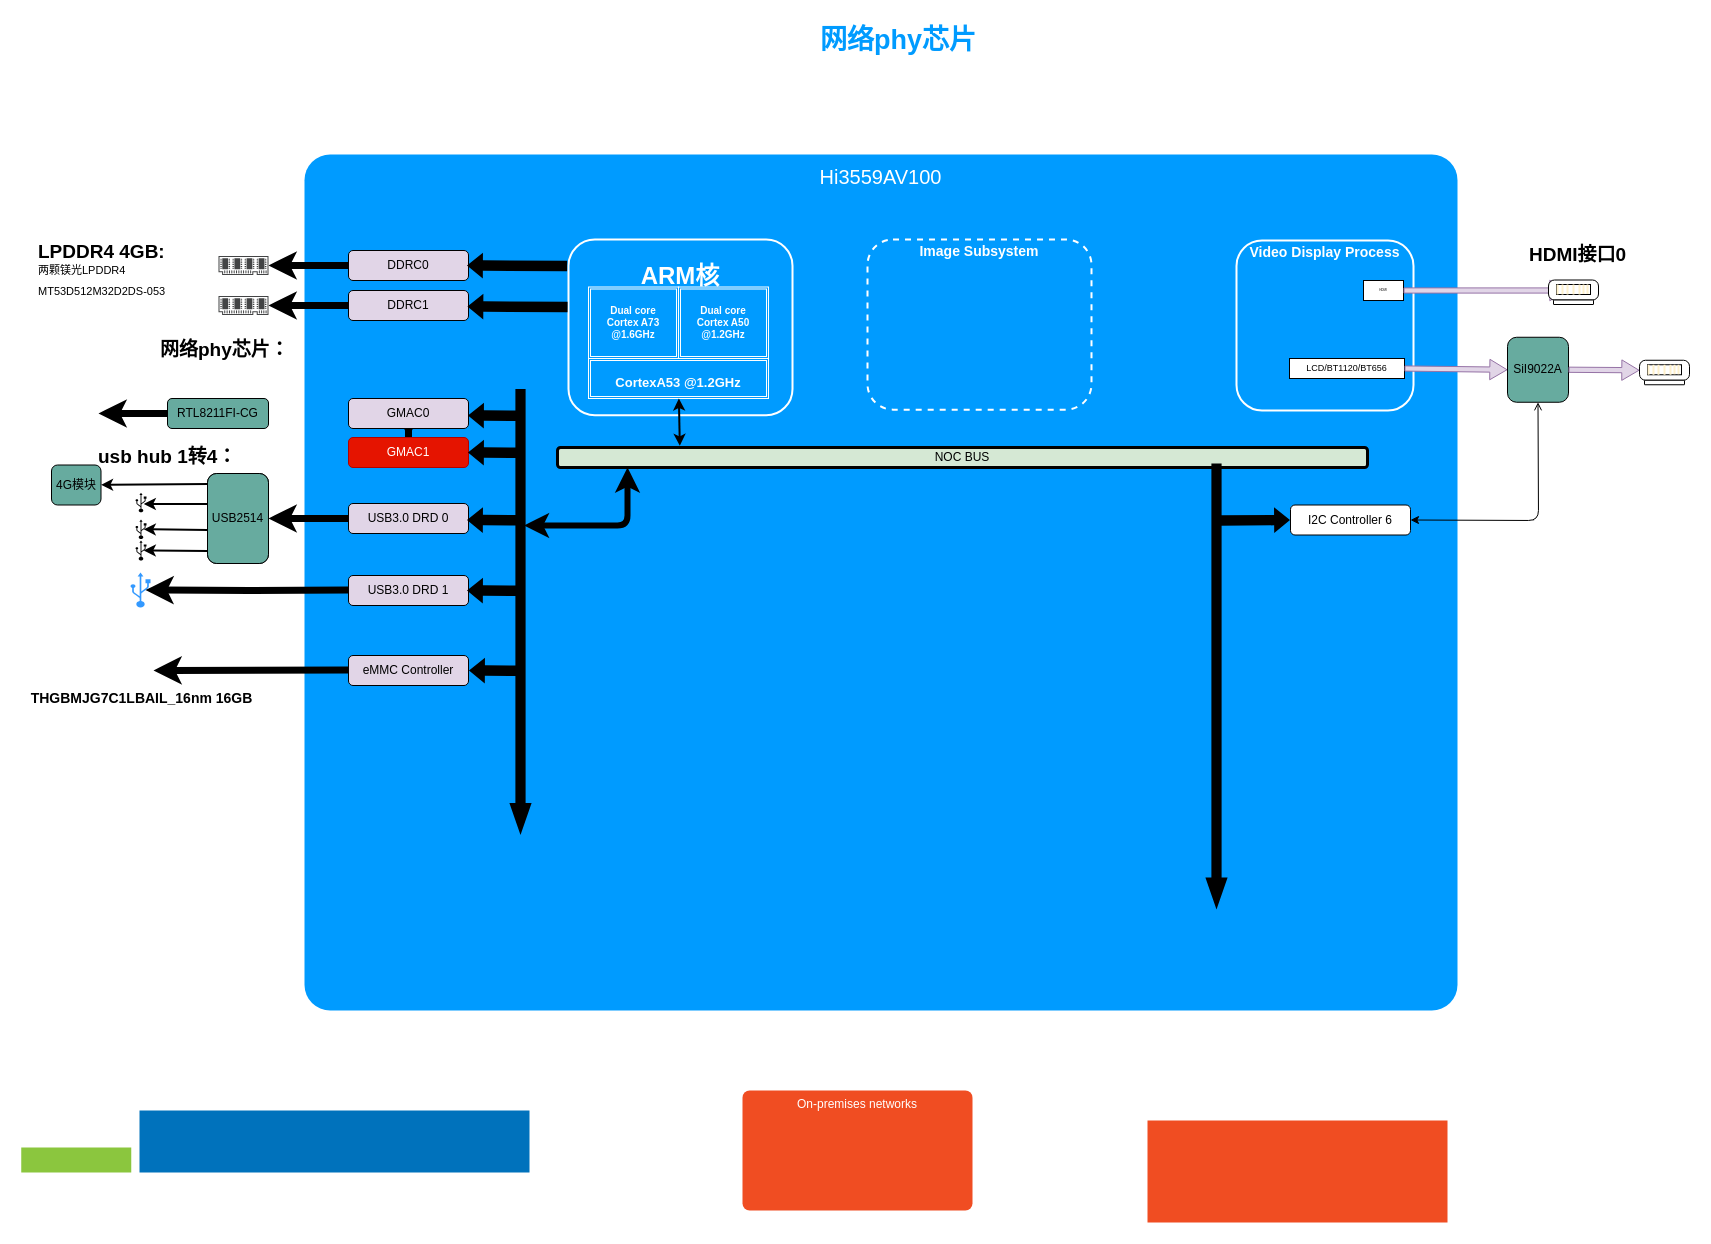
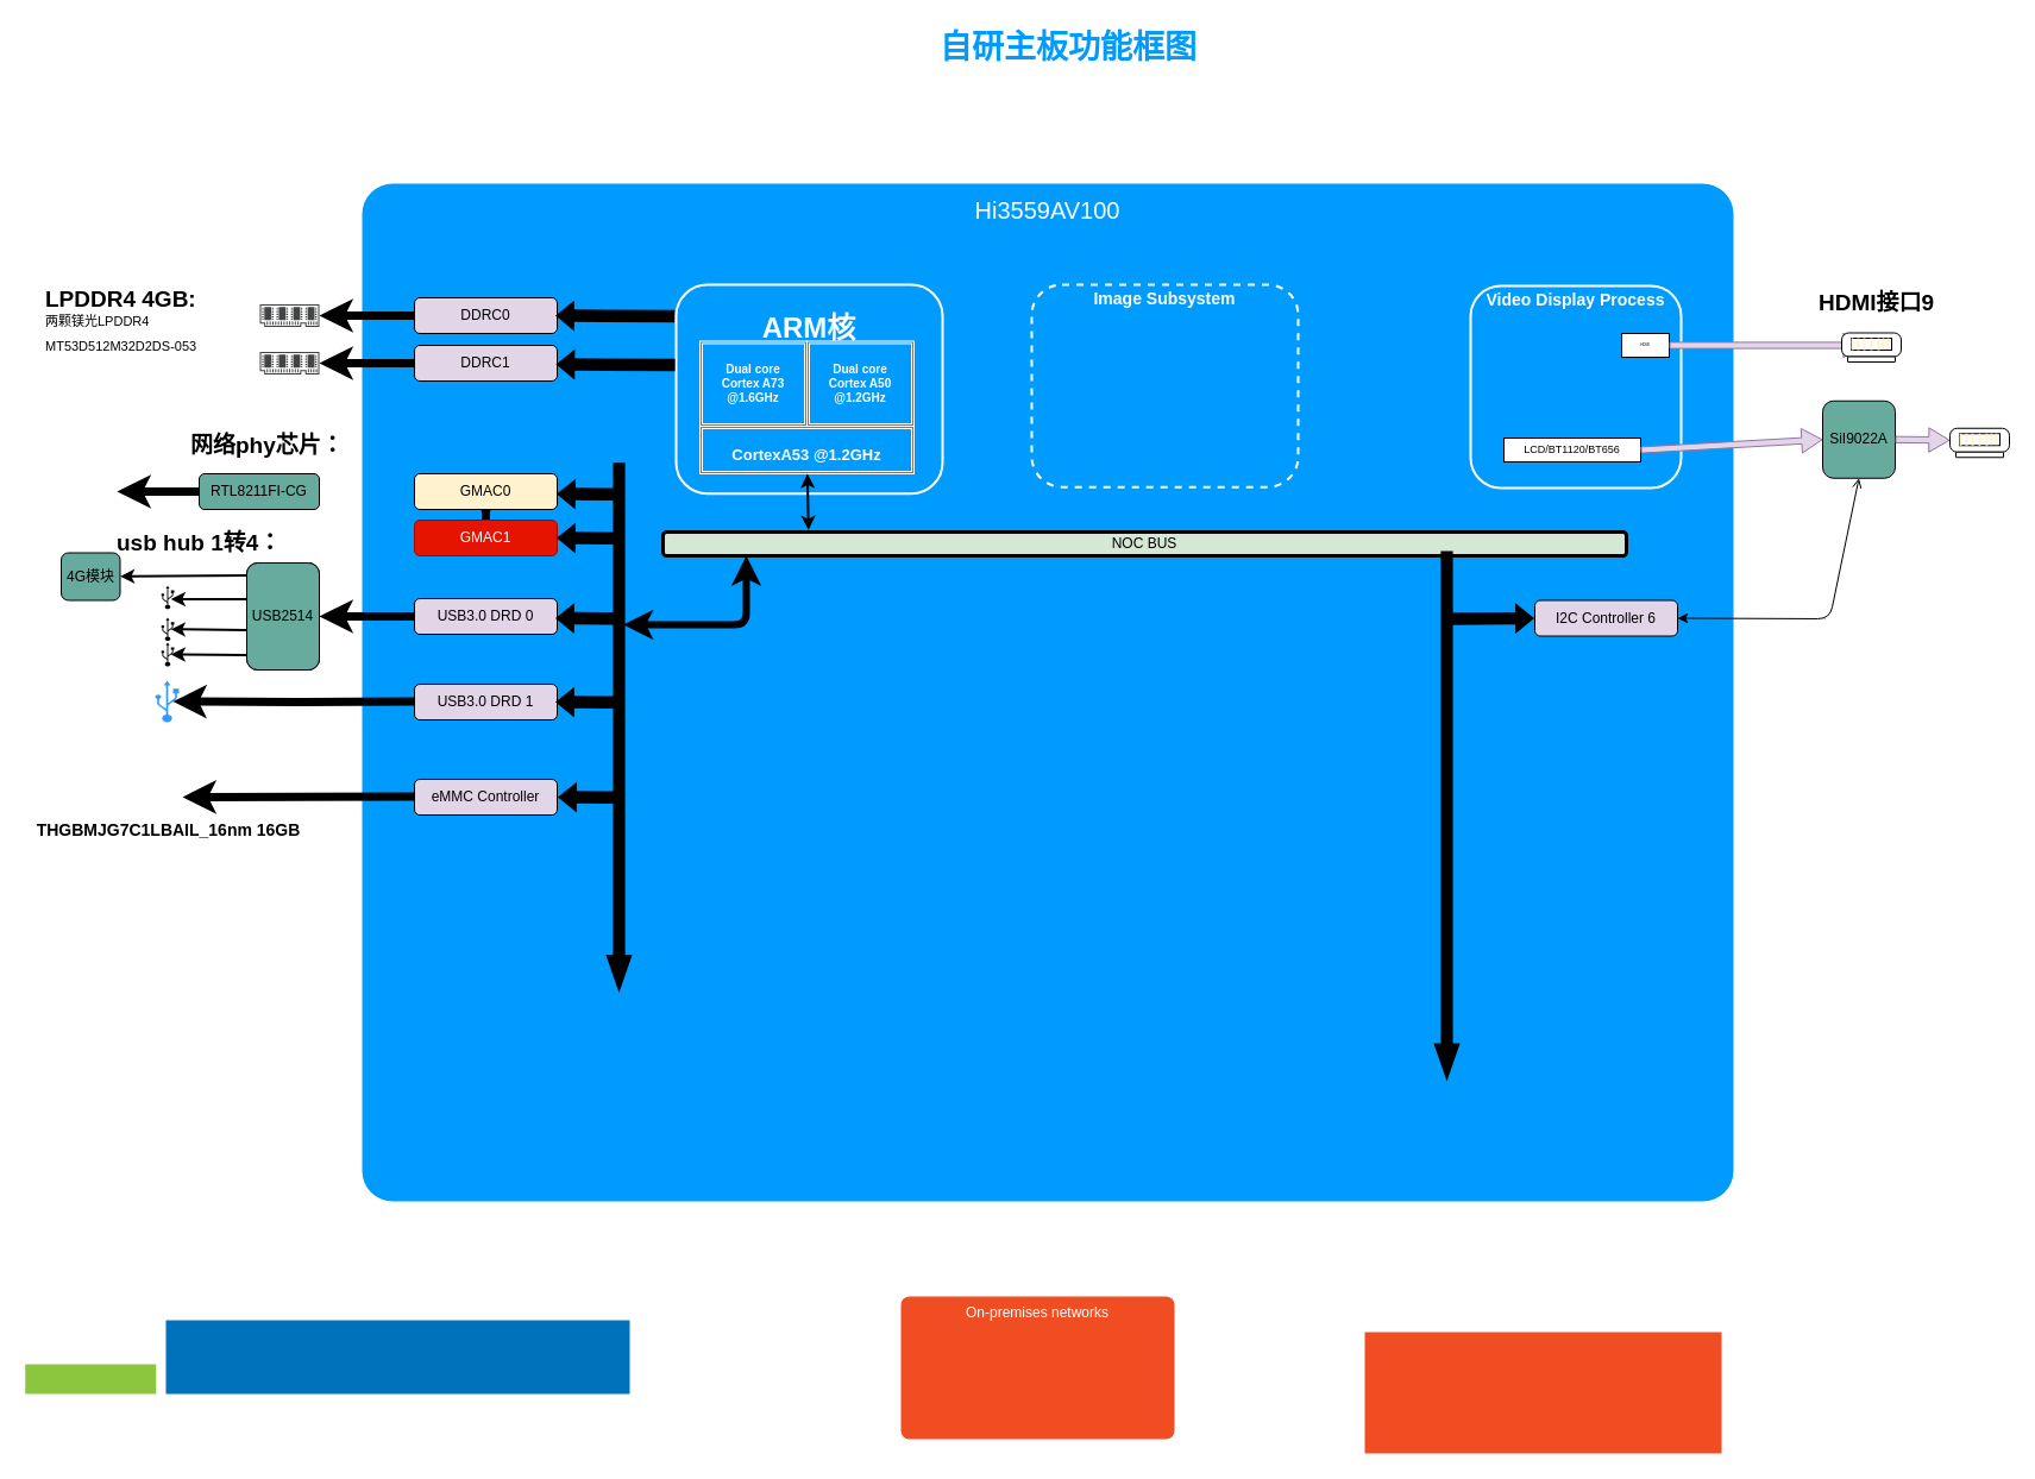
- <mxCell id="8" value="网络phy芯片" style="text;html=1;strokeColor=none;fillColor=none;align=center;verticalAlign=middle;whiteSpace=wrap;rounded=0;shadow=0;fontSize=27;fontColor=#009BFF;fontStyle=1" parent="1" vertex="1"><mxGeometry x="135" y="20" width="1526" height="40" as="geometry" /></mxCell>
+ <mxCell id="8" value="自研主板功能框图" style="text;html=1;strokeColor=none;fillColor=none;align=center;verticalAlign=middle;whiteSpace=wrap;rounded=0;shadow=0;fontSize=27;fontColor=#009BFF;fontStyle=1" parent="1" vertex="1"><mxGeometry x="135" y="20" width="1526" height="40" as="geometry" /></mxCell>
- <mxCell id="81" value="&lt;b&gt;&lt;font style=&quot;font-size: 19px&quot;&gt;HDMI接口0&lt;/font&gt;&lt;/b&gt;" style="text;html=1;strokeColor=none;fillColor=none;align=left;verticalAlign=middle;whiteSpace=wrap;rounded=0;" vertex="1" parent="1"><mxGeometry x="1527" y="234.5" width="139" height="40" as="geometry" /></mxCell>
+ <mxCell id="81" value="&lt;b&gt;&lt;font style=&quot;font-size: 19px&quot;&gt;HDMI接口9&lt;/font&gt;&lt;/b&gt;" style="text;html=1;strokeColor=none;fillColor=none;align=left;verticalAlign=middle;whiteSpace=wrap;rounded=0;" vertex="1" parent="1"><mxGeometry x="1527" y="234.5" width="139" height="40" as="geometry" /></mxCell>
- <mxCell id="30" value="&lt;b&gt;&lt;font style=&quot;font-size: 19px&quot;&gt;网络phy芯片：&lt;/font&gt;&lt;/b&gt;" style="text;html=1;strokeColor=none;fillColor=none;align=left;verticalAlign=middle;whiteSpace=wrap;rounded=0;" parent="1" vertex="1"><mxGeometry x="158" y="330" width="139" height="40" as="geometry" /></mxCell>
+ <mxCell id="30" value="&lt;b&gt;&lt;font style=&quot;font-size: 19px&quot;&gt;网络phy芯片：&lt;/font&gt;&lt;/b&gt;" style="text;html=1;strokeColor=none;fillColor=none;align=left;verticalAlign=middle;whiteSpace=wrap;rounded=0;" parent="1" vertex="1"><mxGeometry x="158" y="355" width="139" height="40" as="geometry" /></mxCell>
- <mxCell id="59" value="&lt;div&gt;&lt;font style=&quot;font-size: 9px&quot;&gt;LCD/BT1120/BT656&lt;/font&gt;&lt;/div&gt;" style="rounded=0;whiteSpace=wrap;html=1;align=center;fontSize=1;fontStyle=0;fontFamily=Helvetica;" vertex="1" parent="1"><mxGeometry x="1289" y="358" width="115" height="20" as="geometry" /></mxCell>
+ <mxCell id="59" value="&lt;div&gt;&lt;font style=&quot;font-size: 9px&quot;&gt;LCD/BT1120/BT656&lt;/font&gt;&lt;/div&gt;" style="rounded=0;whiteSpace=wrap;html=1;align=center;fontSize=1;fontStyle=0;fontFamily=Helvetica;" vertex="1" parent="1"><mxGeometry x="1264" y="368" width="115" height="20" as="geometry" /></mxCell>
- <mxCell id="82" value="SiI9022A" style="rounded=1;whiteSpace=wrap;html=1;strokeColor=#000000;strokeWidth=1;fillColor=#67AB9F;" vertex="1" parent="1"><mxGeometry x="1507" y="336.75" width="61" height="65" as="geometry" /></mxCell>
+ <mxCell id="82" value="SiI9022A" style="rounded=1;whiteSpace=wrap;html=1;strokeColor=#000000;strokeWidth=1;fillColor=#67AB9F;" vertex="1" parent="1"><mxGeometry x="1532" y="336.75" width="61" height="65" as="geometry" /></mxCell>
- <mxCell id="23" value="GMAC0" style="rounded=1;whiteSpace=wrap;html=1;strokeColor=#000000;strokeWidth=1;fillColor=#e1d5e7;" parent="1" vertex="1"><mxGeometry x="348" y="398" width="120" height="30" as="geometry" /></mxCell>
+ <mxCell id="23" value="GMAC0" style="rounded=1;whiteSpace=wrap;html=1;strokeColor=#000000;strokeWidth=1;fillColor=#fff2cc;" parent="1" vertex="1"><mxGeometry x="348" y="398" width="120" height="30" as="geometry" /></mxCell>
- <mxCell id="85" value="I2C Controller 6" style="rounded=1;whiteSpace=wrap;html=1;strokeColor=#000000;strokeWidth=1;fillColor=#ffffff;" vertex="1" parent="1"><mxGeometry x="1290" y="504.5" width="120" height="30" as="geometry" /></mxCell>
+ <mxCell id="85" value="I2C Controller 6" style="rounded=1;whiteSpace=wrap;html=1;strokeColor=#000000;strokeWidth=1;fillColor=#e1d5e7;" vertex="1" parent="1"><mxGeometry x="1290" y="504.5" width="120" height="30" as="geometry" /></mxCell>
- <mxCell id="3" value="On-premises networks" style="rounded=1;whiteSpace=wrap;html=1;shadow=0;strokeWidth=2;fillColor=#F04D22;fontSize=12;fontColor=#FFFFFF;align=center;strokeColor=none;arcSize=6;verticalAlign=top;" parent="1" vertex="1"><mxGeometry x="742" y="1090" width="230" height="120" as="geometry" /></mxCell>
+ <mxCell id="3" value="On-premises networks" style="rounded=1;whiteSpace=wrap;html=1;shadow=0;strokeWidth=2;fillColor=#F04D22;fontSize=12;fontColor=#FFFFFF;align=center;strokeColor=none;arcSize=6;verticalAlign=top;" parent="1" vertex="1"><mxGeometry x="757" y="1090" width="230" height="120" as="geometry" /></mxCell>
